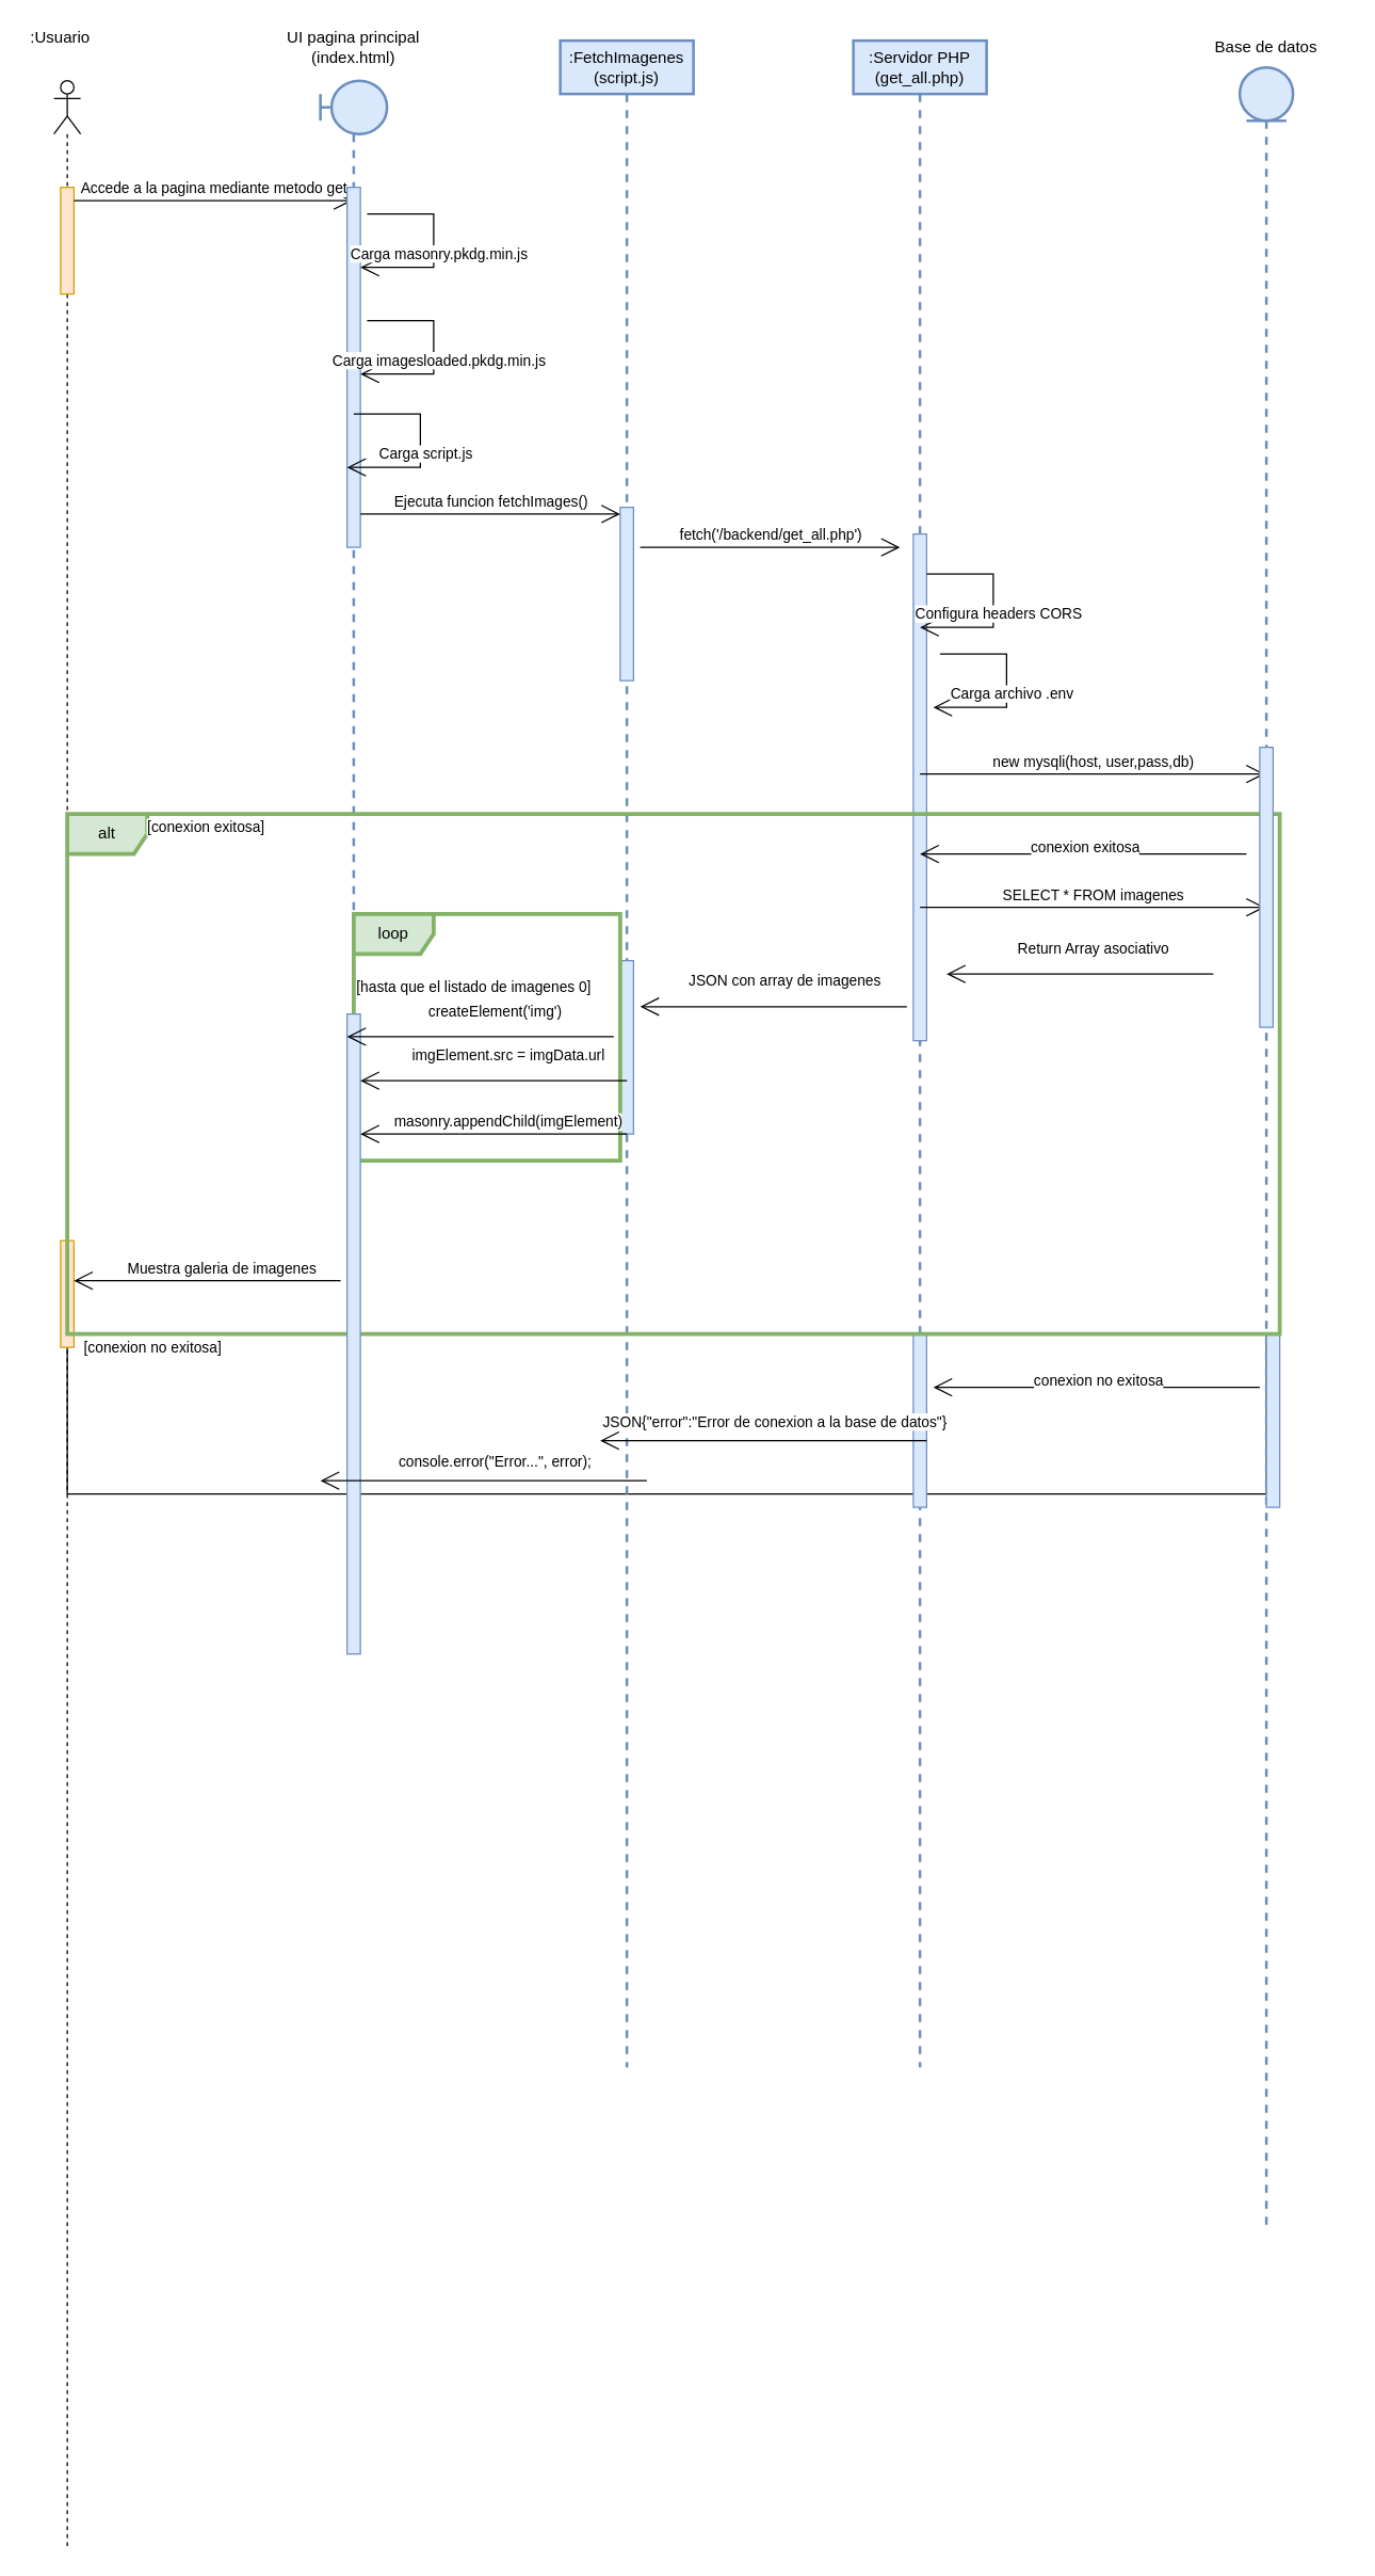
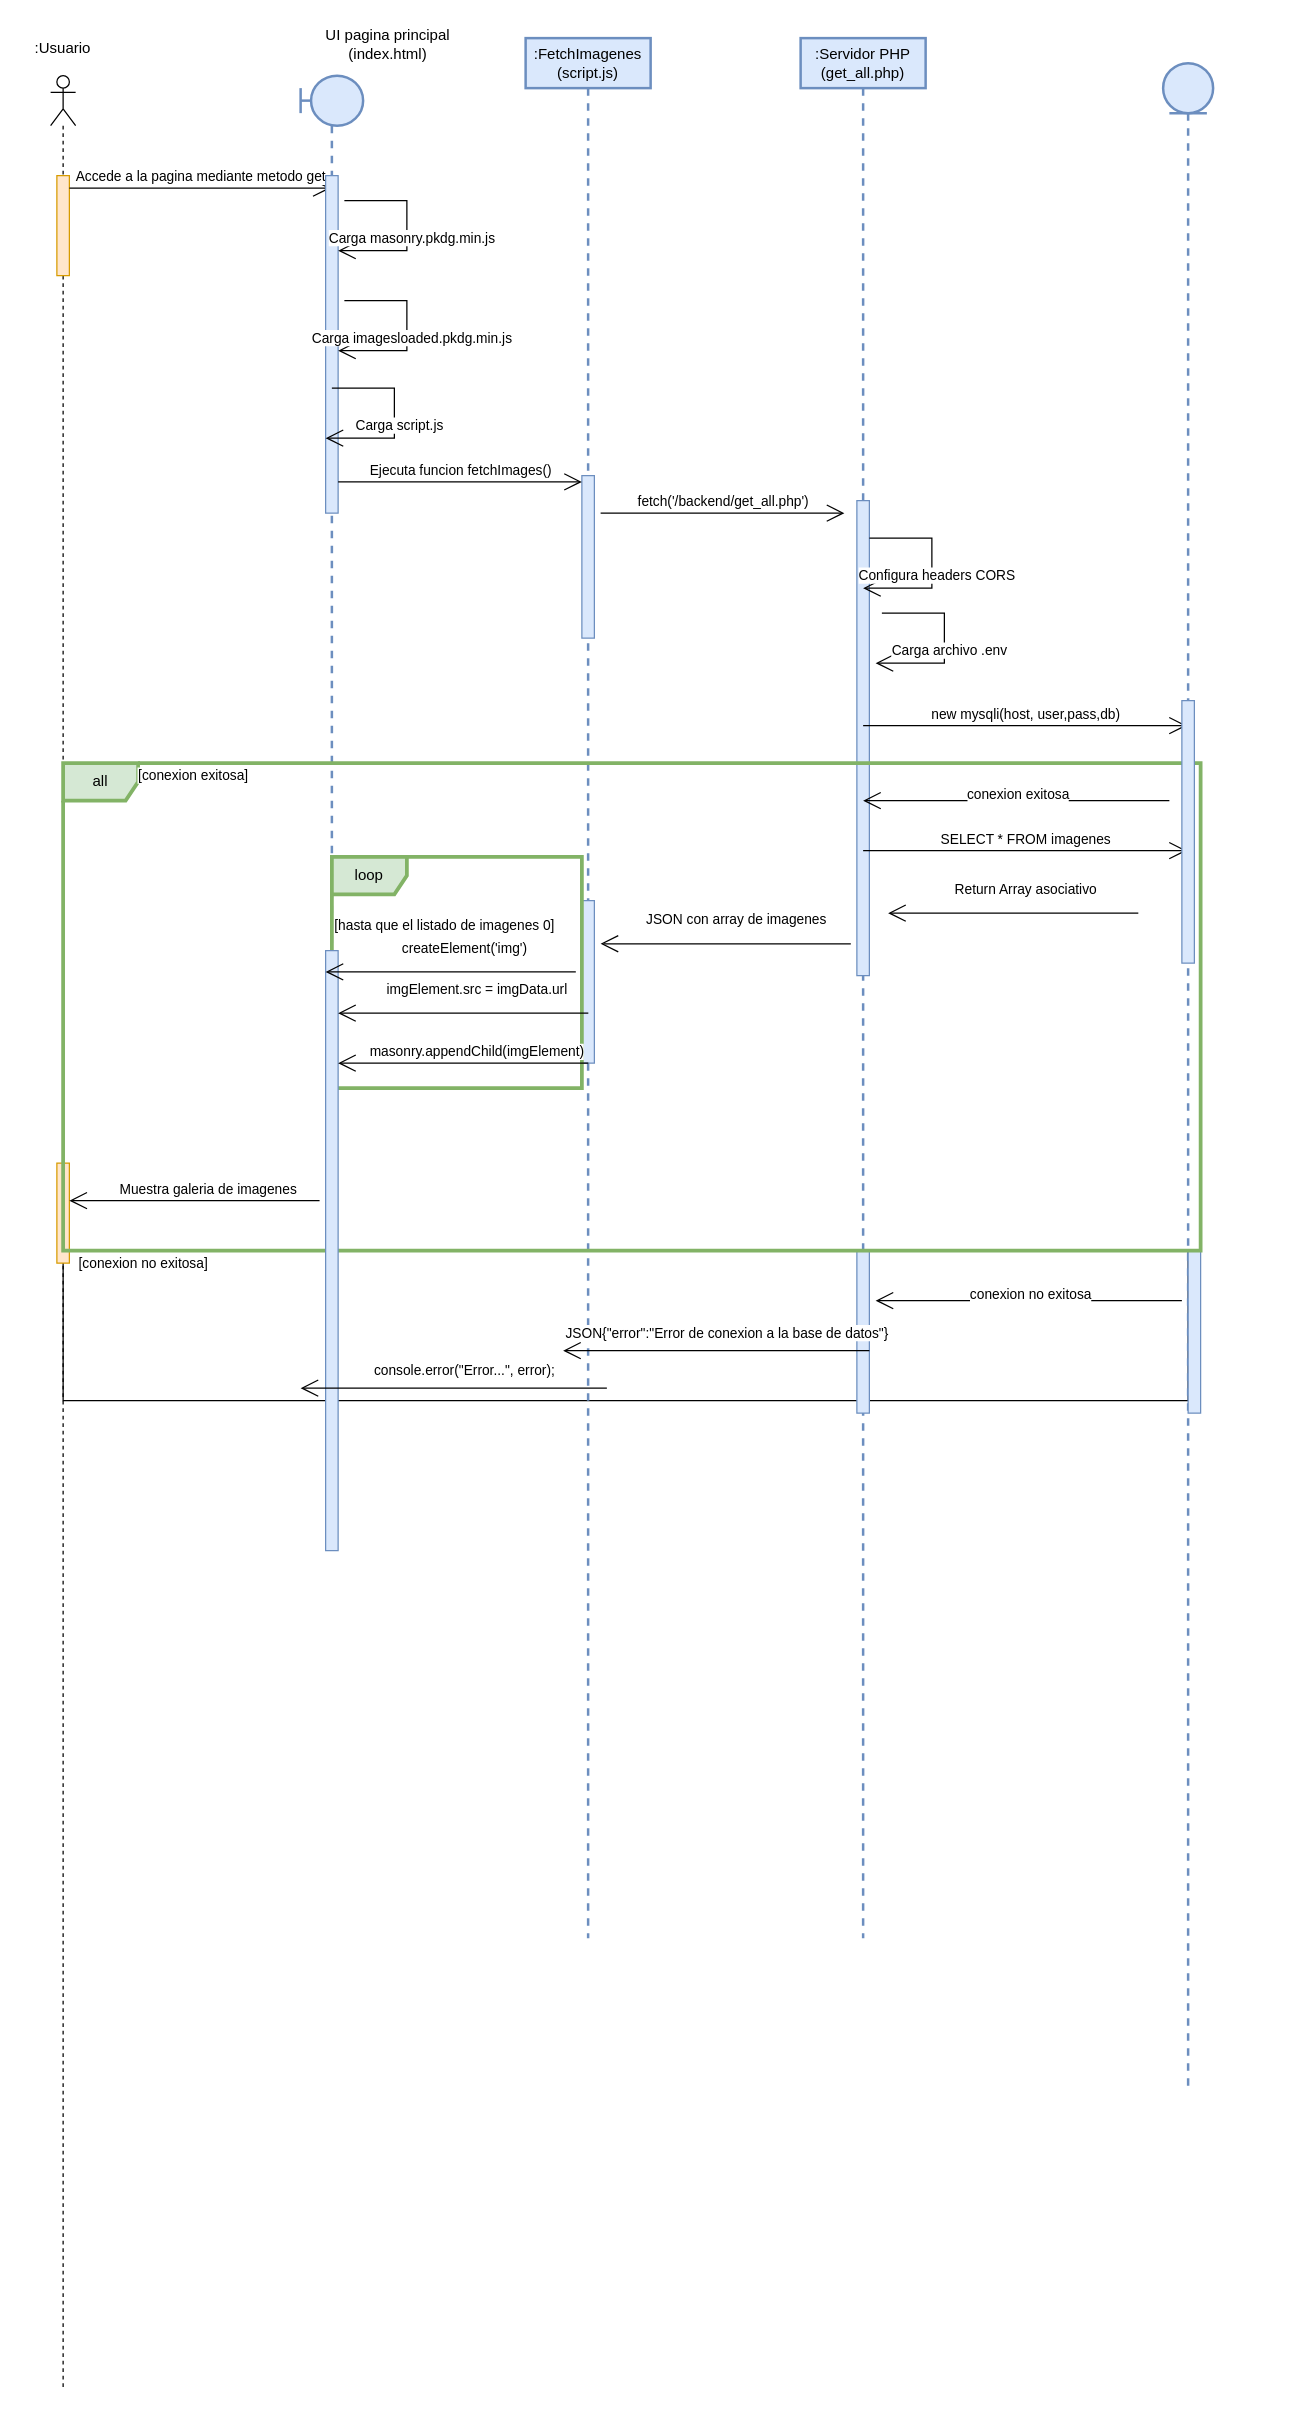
- <mxCell id="6" value=":Usuario&lt;div&gt;&lt;br&gt;&lt;/div&gt;" style="text;html=1;align=center;verticalAlign=middle;whiteSpace=wrap;rounded=0;" parent="1" vertex="1"><mxGeometry x="15" y="20" width="60" height="30" as="geometry" /></mxCell>
+ <mxCell id="6" value=":Usuario&lt;div&gt;&lt;br&gt;&lt;/div&gt;" style="text;html=1;align=center;verticalAlign=middle;whiteSpace=wrap;rounded=0;" parent="1" vertex="1"><mxGeometry x="20" y="30" width="60" height="30" as="geometry" /></mxCell>
- <mxCell id="20" value="&lt;div&gt;UI pagina principal (index.html)&lt;/div&gt;" style="text;html=1;align=center;verticalAlign=middle;whiteSpace=wrap;rounded=0;" vertex="1" parent="1"><mxGeometry x="200" y="20" width="130" height="30" as="geometry" /></mxCell>
+ <mxCell id="20" value="&lt;div&gt;UI pagina principal (index.html)&lt;/div&gt;" style="text;html=1;align=center;verticalAlign=middle;whiteSpace=wrap;rounded=0;" vertex="1" parent="1"><mxGeometry x="245" y="20" width="130" height="30" as="geometry" /></mxCell>
- <mxCell id="9" value="Base de datos" style="text;html=1;align=center;verticalAlign=middle;whiteSpace=wrap;rounded=0;" parent="1" vertex="1"><mxGeometry x="890" y="20" width="120" height="30" as="geometry" /></mxCell>
- <mxCell id="35" value="alt" style="shape=umlFrame;whiteSpace=wrap;html=1;pointerEvents=0;fillColor=#d5e8d4;strokeColor=#82b366;strokeWidth=3;" vertex="1" parent="1"><mxGeometry x="50" y="610" width="910" height="390" as="geometry" /></mxCell>
+ <mxCell id="35" value="all" style="shape=umlFrame;whiteSpace=wrap;html=1;pointerEvents=0;fillColor=#d5e8d4;strokeColor=#82b366;strokeWidth=3;" vertex="1" parent="1"><mxGeometry x="50" y="610" width="910" height="390" as="geometry" /></mxCell>
